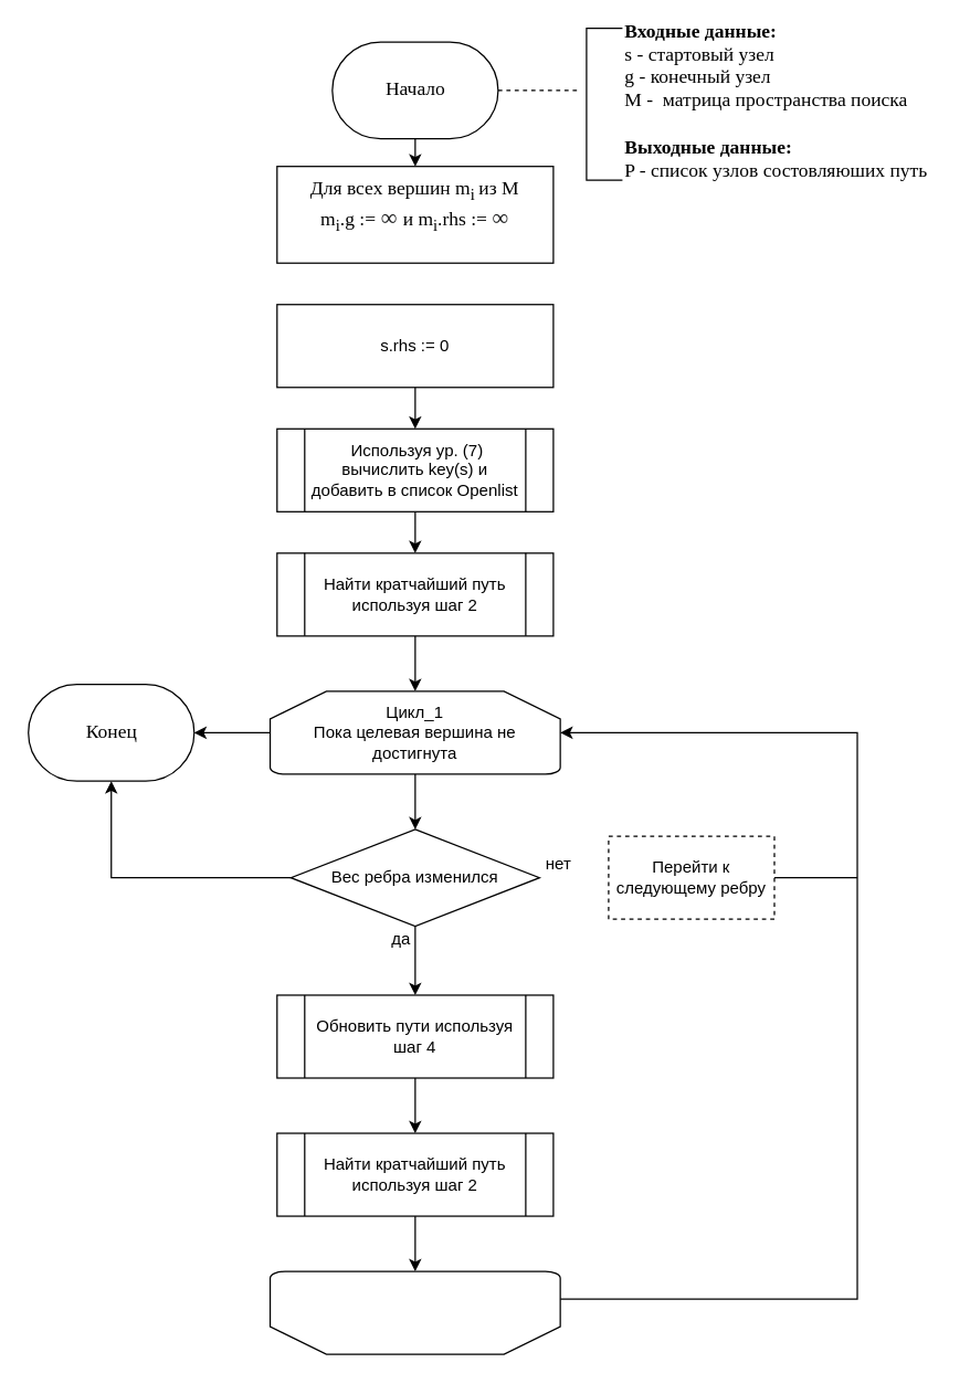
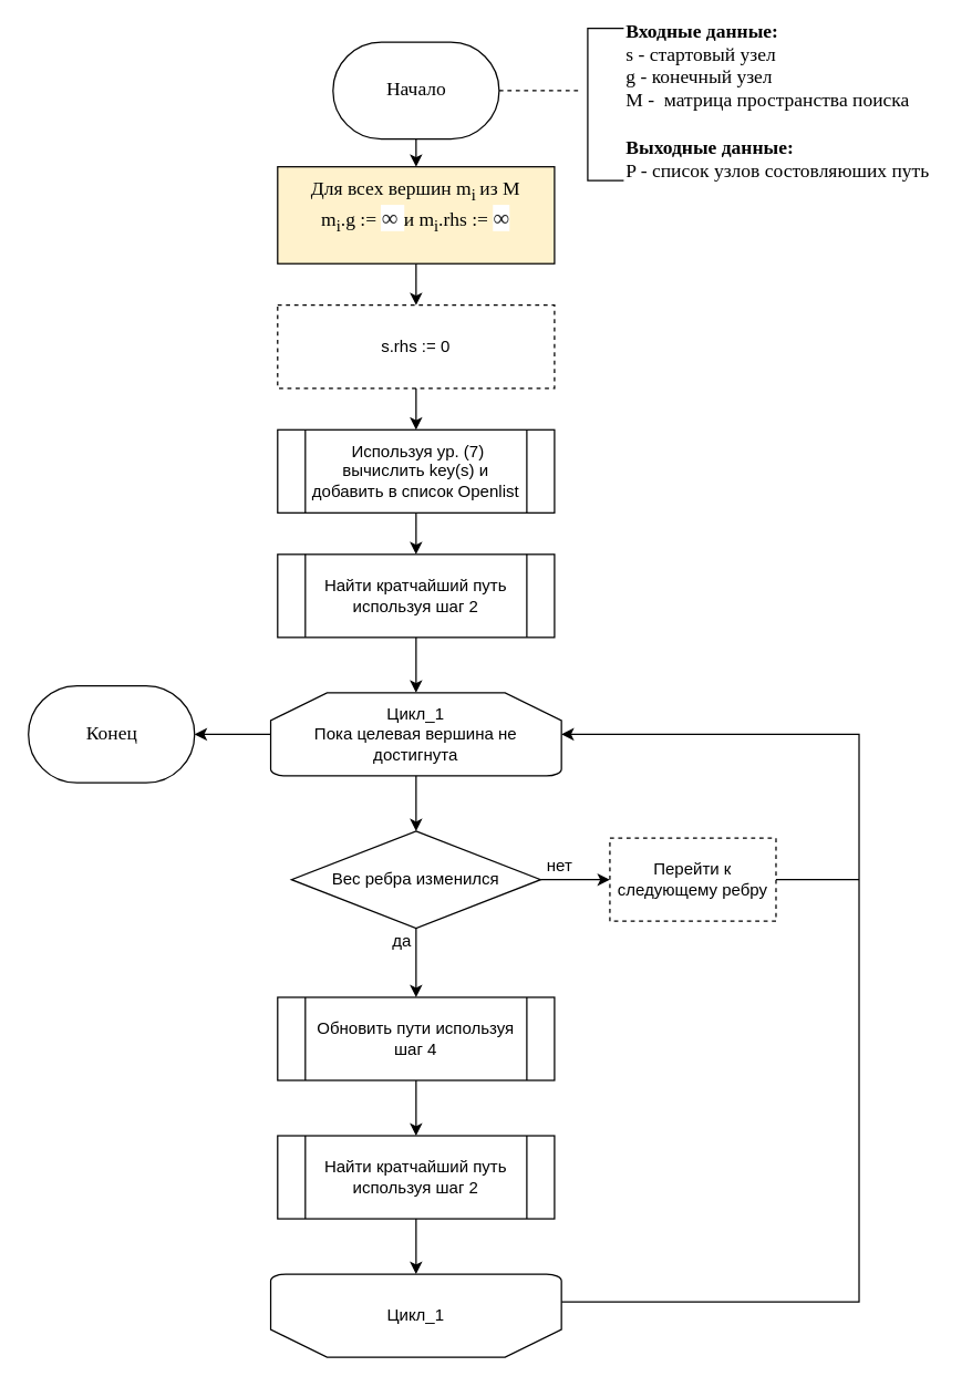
- <mxCell id="8" value="Для всех вершин m&lt;sub&gt;i &lt;/sub&gt;из M &lt;br&gt;m&lt;sub&gt;i&lt;/sub&gt;.g :=&amp;nbsp;&lt;span style=&quot;color: rgb(32 , 33 , 34) ; font-family: &amp;quot;times&amp;quot; , serif , &amp;quot;palatino linotype&amp;quot; , &amp;quot;new athena unicode&amp;quot; , &amp;quot;athena&amp;quot; , &amp;quot;gentium&amp;quot; , &amp;quot;code2000&amp;quot; ; font-size: 16.8px ; background-color: rgb(255 , 255 , 255)&quot;&gt;∞&amp;nbsp;&lt;/span&gt;и m&lt;sub&gt;i&lt;/sub&gt;.rhs :=&amp;nbsp;&lt;span style=&quot;color: rgb(32 , 33 , 34) ; font-family: &amp;quot;times&amp;quot; , serif , &amp;quot;palatino linotype&amp;quot; , &amp;quot;new athena unicode&amp;quot; , &amp;quot;athena&amp;quot; , &amp;quot;gentium&amp;quot; , &amp;quot;code2000&amp;quot; ; font-size: 16.8px ; background-color: rgb(255 , 255 , 255)&quot;&gt;∞&lt;/span&gt;&lt;br&gt;&amp;nbsp;" style="rounded=0;whiteSpace=wrap;html=1;absoluteArcSize=1;arcSize=14;strokeWidth=1;fontFamily=Times New Roman;fontSize=14;align=center;verticalAlign=bottom;" vertex="1" parent="1"><mxGeometry x="200" y="120" width="200" height="70" as="geometry" /></mxCell>
+ <mxCell id="8" value="Для всех вершин m&lt;sub&gt;i &lt;/sub&gt;из M &lt;br&gt;m&lt;sub&gt;i&lt;/sub&gt;.g :=&amp;nbsp;&lt;span style=&quot;color: rgb(32 , 33 , 34) ; font-family: &amp;quot;times&amp;quot; , serif , &amp;quot;palatino linotype&amp;quot; , &amp;quot;new athena unicode&amp;quot; , &amp;quot;athena&amp;quot; , &amp;quot;gentium&amp;quot; , &amp;quot;code2000&amp;quot; ; font-size: 16.8px ; background-color: rgb(255 , 255 , 255)&quot;&gt;∞&amp;nbsp;&lt;/span&gt;и m&lt;sub&gt;i&lt;/sub&gt;.rhs :=&amp;nbsp;&lt;span style=&quot;color: rgb(32 , 33 , 34) ; font-family: &amp;quot;times&amp;quot; , serif , &amp;quot;palatino linotype&amp;quot; , &amp;quot;new athena unicode&amp;quot; , &amp;quot;athena&amp;quot; , &amp;quot;gentium&amp;quot; , &amp;quot;code2000&amp;quot; ; font-size: 16.8px ; background-color: rgb(255 , 255 , 255)&quot;&gt;∞&lt;/span&gt;&lt;br&gt;&amp;nbsp;" style="rounded=0;whiteSpace=wrap;html=1;absoluteArcSize=1;arcSize=14;strokeWidth=1;fontFamily=Times New Roman;fontSize=14;align=center;verticalAlign=bottom;fillColor=#fff2cc;" vertex="1" parent="1"><mxGeometry x="200" y="120" width="200" height="70" as="geometry" /></mxCell>
+ <mxCell id="7" style="edgeStyle=orthogonalEdgeStyle;rounded=0;orthogonalLoop=1;jettySize=auto;html=1;entryX=0.5;entryY=0;entryDx=0;entryDy=0;" edge="1" parent="1" source="8" target="10"><mxGeometry relative="1" as="geometry" /></mxCell>
- <mxCell id="10" value="s.rhs := 0" style="rounded=0;whiteSpace=wrap;html=1;align=center;" vertex="1" parent="1"><mxGeometry x="200" y="220" width="200" height="60" as="geometry" /></mxCell>
+ <mxCell id="10" value="s.rhs := 0" style="rounded=0;whiteSpace=wrap;html=1;align=center;dashed=1;" vertex="1" parent="1"><mxGeometry x="200" y="220" width="200" height="60" as="geometry" /></mxCell>
- <mxCell id="22" style="edgeStyle=orthogonalEdgeStyle;rounded=0;orthogonalLoop=1;jettySize=auto;html=1;endArrow=classic;endFill=1;fontSize=12;" edge="1" parent="1" source="23" target="20"><mxGeometry relative="1" as="geometry" /></mxCell>
+ <mxCell id="22" style="edgeStyle=orthogonalEdgeStyle;rounded=0;orthogonalLoop=1;jettySize=auto;html=1;entryX=0;entryY=0.5;entryDx=0;entryDy=0;endArrow=classic;endFill=1;fontSize=12;" edge="1" parent="1" source="23" target="25"><mxGeometry relative="1" as="geometry" /></mxCell>
+ <mxCell id="32" value="Цикл_1" style="text;html=1;strokeColor=none;fillColor=none;align=center;verticalAlign=middle;whiteSpace=wrap;rounded=0;fontSize=12;" vertex="1" parent="1"><mxGeometry x="280" y="940" width="40" height="20" as="geometry" /></mxCell>
